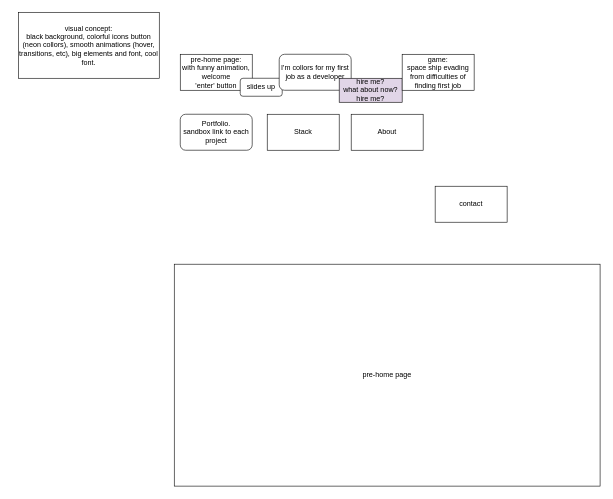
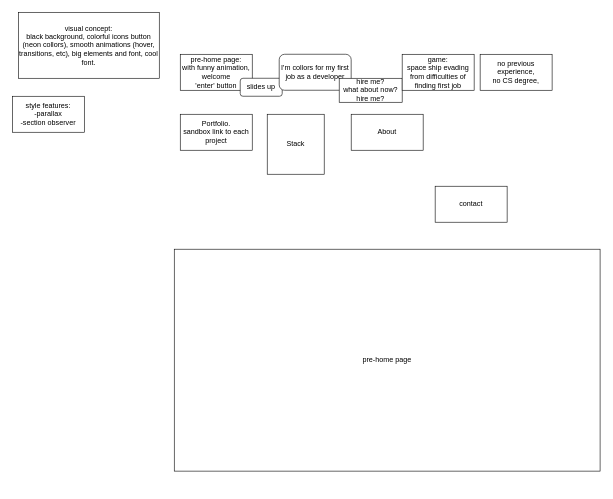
+ <mxCell id="12" value="no previous experience,&lt;br&gt;no CS degree,&lt;br&gt;" style="rounded=0;whiteSpace=wrap;html=1;" vertex="1" parent="1"><mxGeometry x="800" width="120" height="60" as="geometry" y="90" /></mxCell>
- <mxCell id="10" value="hire me?&lt;br&gt;what about now? hire me?" style="rounded=0;whiteSpace=wrap;html=1;fillColor=#e1d5e7;" vertex="1" parent="1"><mxGeometry x="565" y="130" width="105" height="40" as="geometry" /></mxCell>
+ <mxCell id="10" value="hire me?&lt;br&gt;what about now? hire me?" style="rounded=0;whiteSpace=wrap;html=1;" vertex="1" parent="1"><mxGeometry x="565" y="130" width="105" height="40" as="geometry" /></mxCell>
+ <mxCell id="14" value="style features:&lt;br&gt;-parallax&lt;br&gt;-section observer&lt;br&gt;" style="rounded=0;whiteSpace=wrap;html=1;" vertex="1" parent="1"><mxGeometry x="20" y="160" width="120" height="60" as="geometry" /></mxCell>
- <mxCell id="4" value="Portfolio.&lt;br&gt;sandbox link to each project" style="whiteSpace=wrap;html=1;rounded=1;" vertex="1" parent="1"><mxGeometry x="300" y="190" width="120" height="60" as="geometry" /></mxCell>
+ <mxCell id="4" value="Portfolio.&lt;br&gt;sandbox link to each project" style="rounded=0;whiteSpace=wrap;html=1;" vertex="1" parent="1"><mxGeometry x="300" y="190" width="120" height="60" as="geometry" /></mxCell>
- <mxCell id="5" value="Stack" style="rounded=0;whiteSpace=wrap;html=1;" vertex="1" parent="1"><mxGeometry x="445" y="190" width="120" height="60" as="geometry" /></mxCell>
+ <mxCell id="5" value="Stack" style="rounded=0;whiteSpace=wrap;html=1;" vertex="1" parent="1"><mxGeometry x="445" y="190" width="95" height="100" as="geometry" /></mxCell>
- <mxCell id="2" value="pre-home page" style="rounded=0;whiteSpace=wrap;html=1;" vertex="1" parent="1"><mxGeometry x="290" y="440" width="710" height="370" as="geometry" /></mxCell>
+ <mxCell id="2" value="pre-home page" style="rounded=0;whiteSpace=wrap;html=1;" vertex="1" parent="1"><mxGeometry x="290" y="415" width="710" height="370" as="geometry" /></mxCell>
